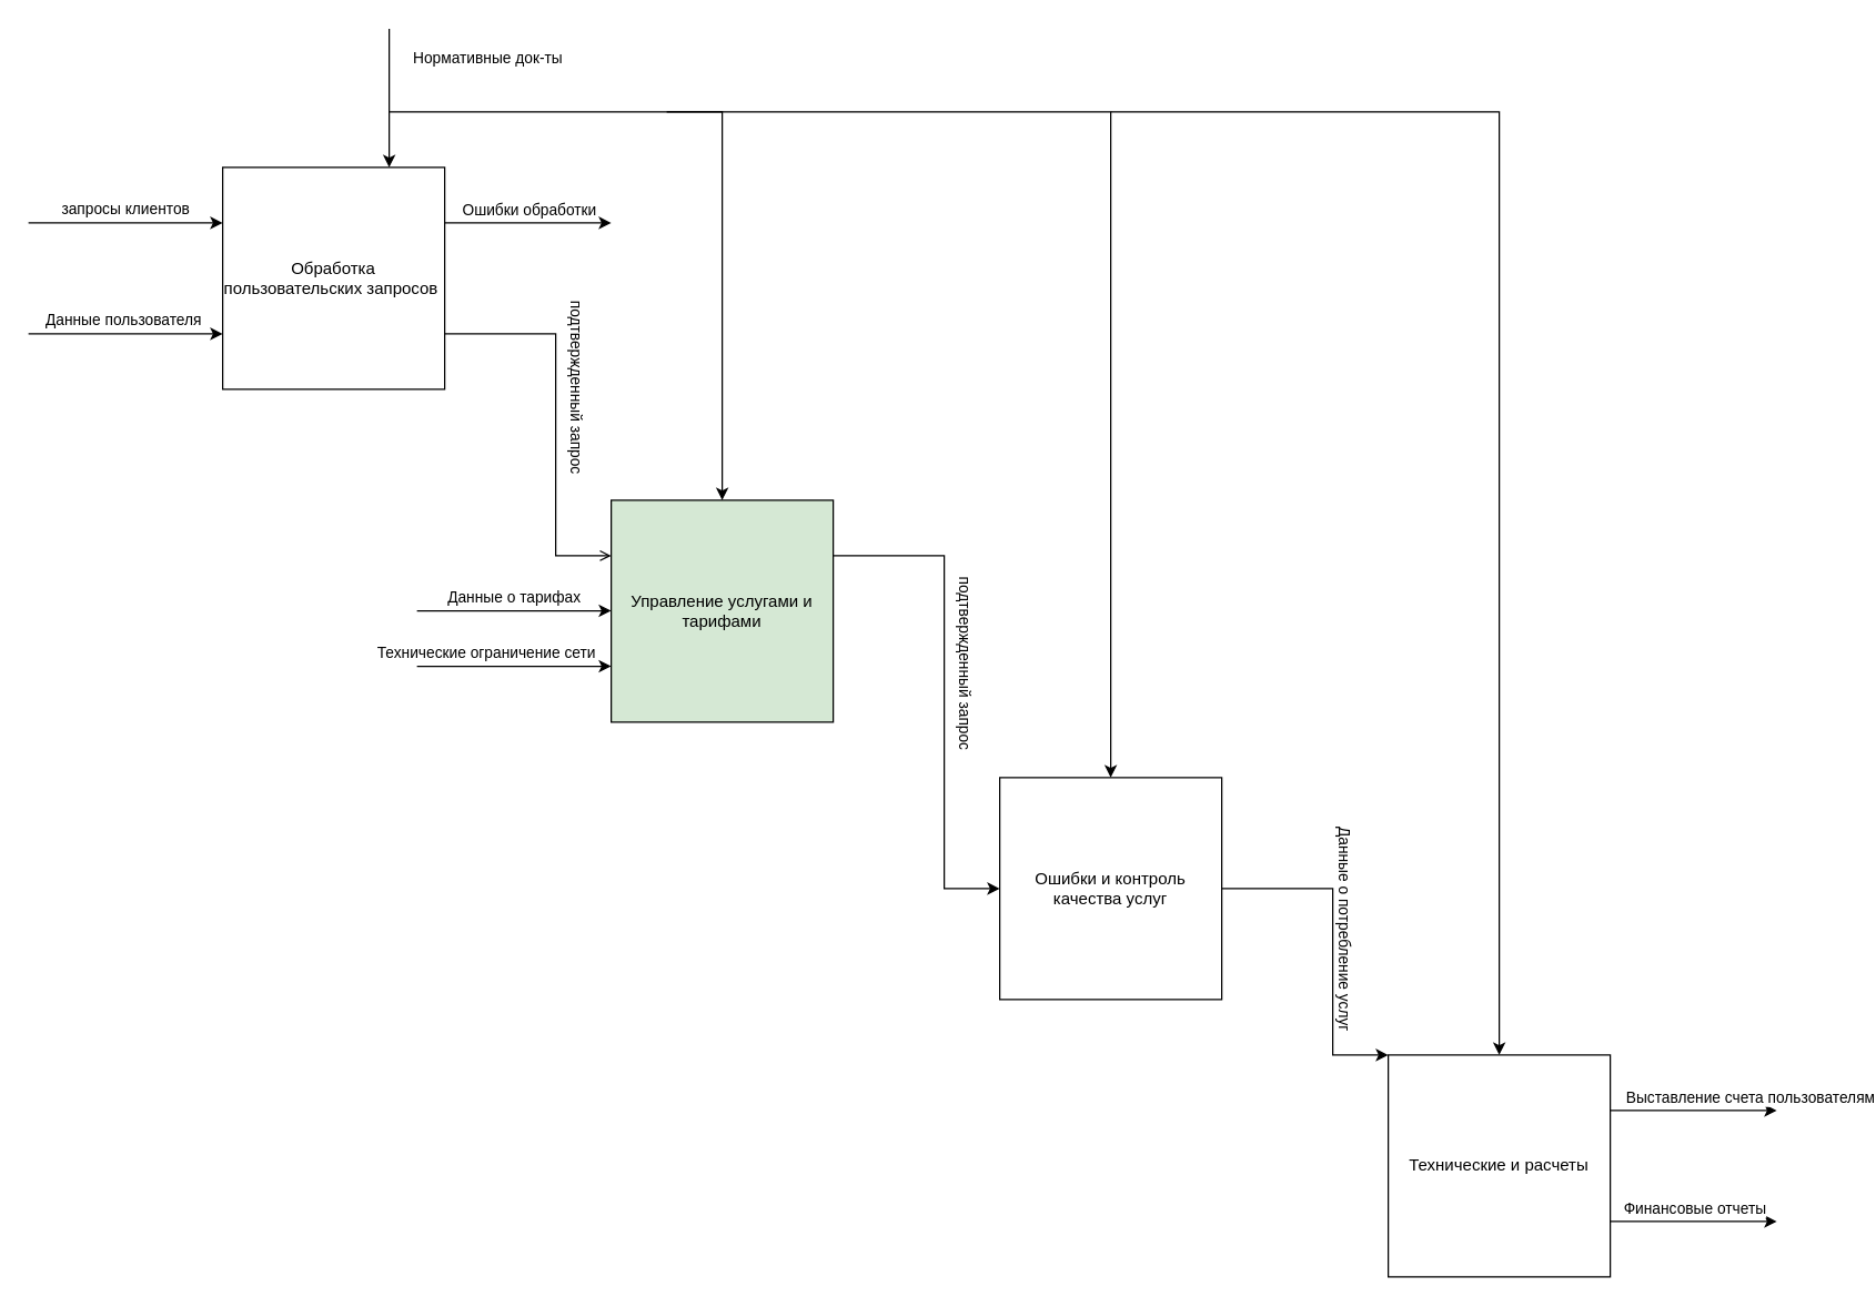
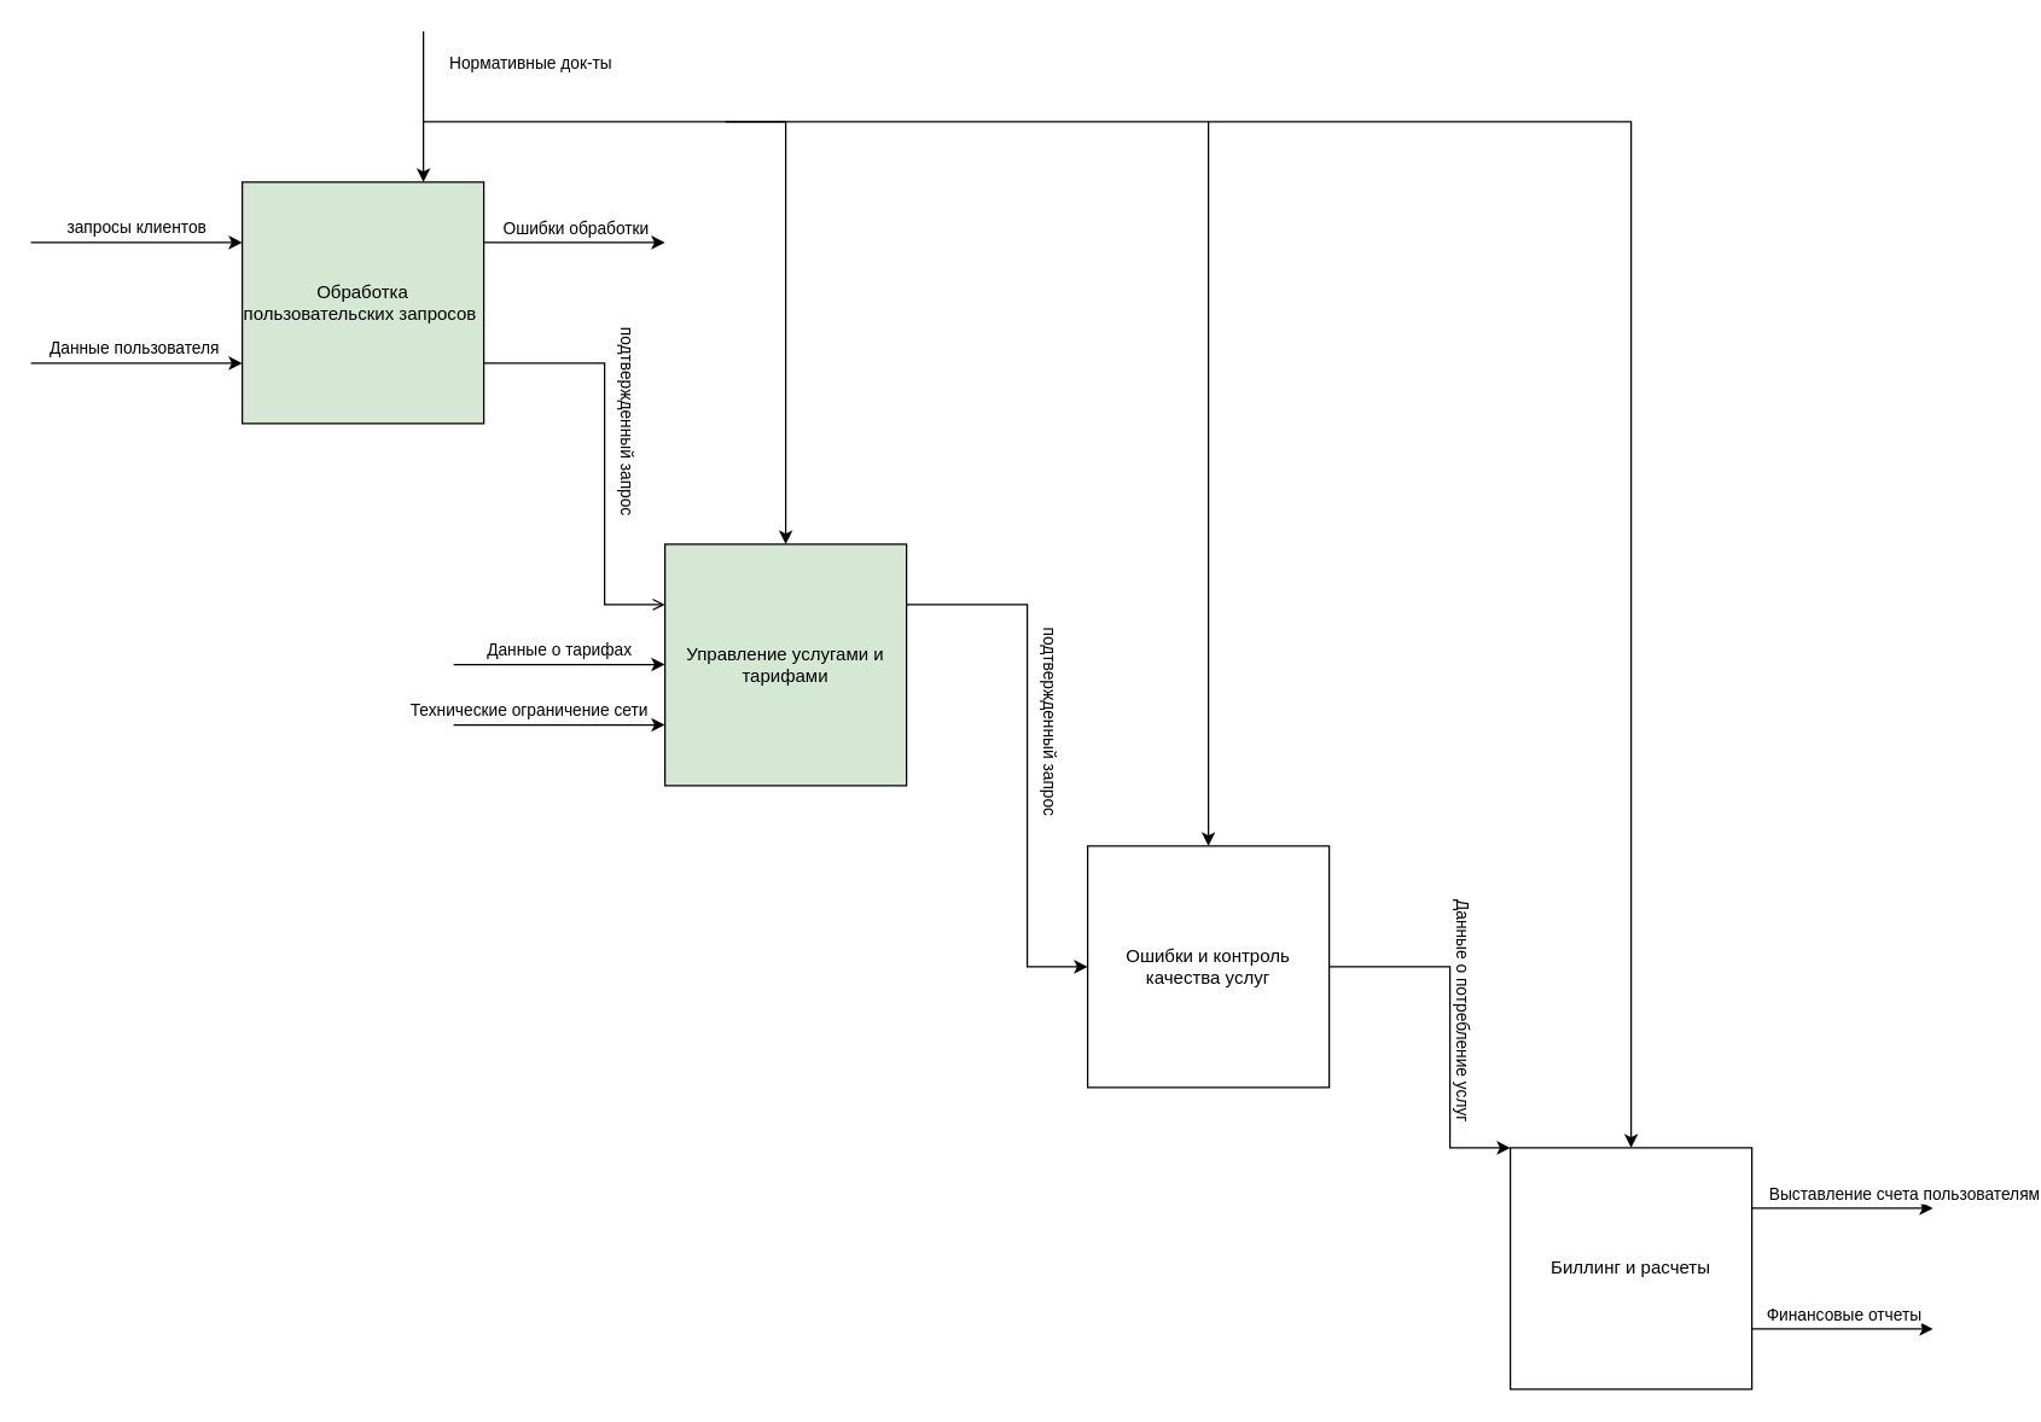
- <mxCell id="2" value="Обработка пользовательских запросов&amp;nbsp;" style="whiteSpace=wrap;html=1;aspect=fixed;" parent="1" vertex="1"><mxGeometry x="160" y="120" width="160" height="160" as="geometry" /></mxCell>
+ <mxCell id="2" value="Обработка пользовательских запросов&amp;nbsp;" style="whiteSpace=wrap;html=1;aspect=fixed;fillColor=#d5e8d4;" parent="1" vertex="1"><mxGeometry x="160" y="120" width="160" height="160" as="geometry" /></mxCell>
- <mxCell id="21" value="Технические и расчеты" style="whiteSpace=wrap;html=1;aspect=fixed;" parent="1" vertex="1"><mxGeometry x="1000" y="760" width="160" height="160" as="geometry" /></mxCell>
+ <mxCell id="21" value="Биллинг и расчеты" style="whiteSpace=wrap;html=1;aspect=fixed;" parent="1" vertex="1"><mxGeometry x="1000" y="760" width="160" height="160" as="geometry" /></mxCell>
